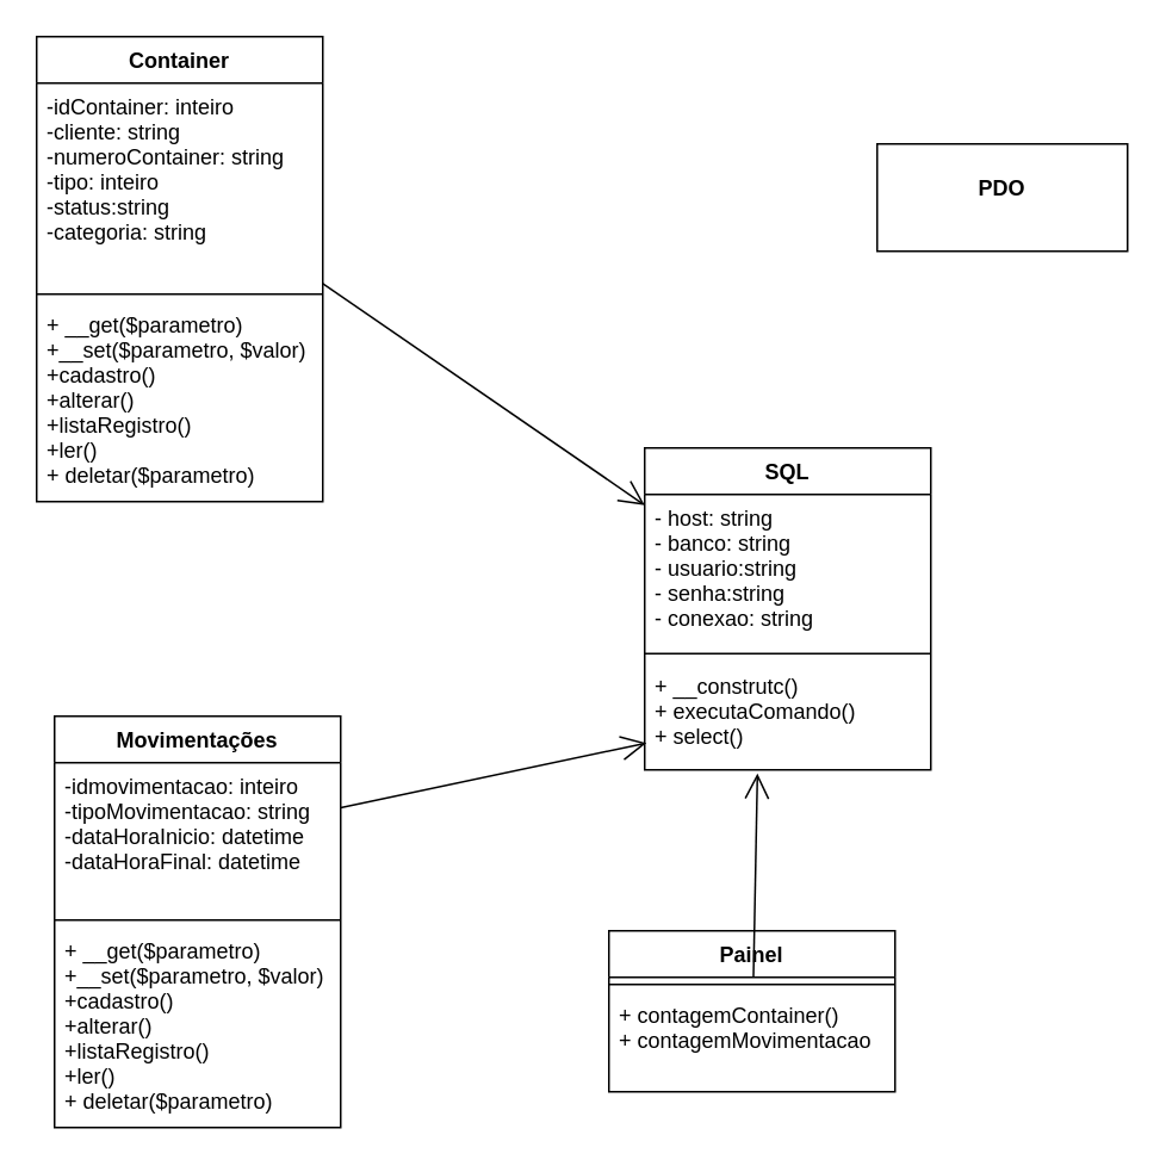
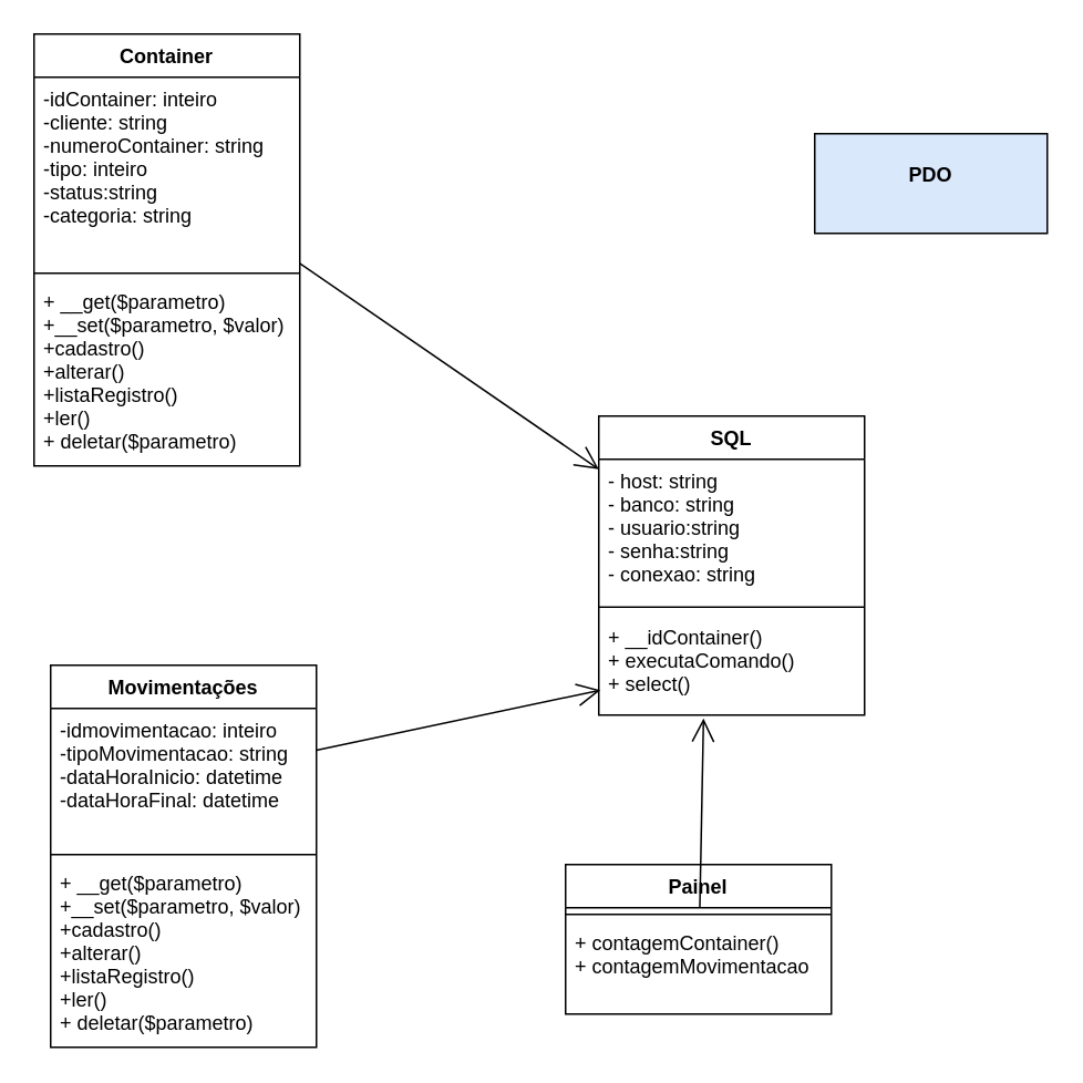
- <mxCell id="11" value="&lt;p style=&quot;margin: 0px ; margin-top: 4px ; text-align: center&quot;&gt;&lt;br&gt;&lt;b&gt;PDO&lt;/b&gt;&lt;/p&gt;" style="verticalAlign=top;align=left;overflow=fill;fontSize=12;fontFamily=Helvetica;html=1;" parent="1" vertex="1"><mxGeometry x="490" y="80" width="140" height="60" as="geometry" /></mxCell>
+ <mxCell id="11" value="&lt;p style=&quot;margin: 0px ; margin-top: 4px ; text-align: center&quot;&gt;&lt;br&gt;&lt;b&gt;PDO&lt;/b&gt;&lt;/p&gt;" style="verticalAlign=top;align=left;overflow=fill;fontSize=12;fontFamily=Helvetica;html=1;fillColor=#dae8fc;" parent="1" vertex="1"><mxGeometry x="490" y="80" width="140" height="60" as="geometry" /></mxCell>
- <mxCell id="9" value="+ __construtc()&#10;+ executaComando()&#10;+ select()&#10;" style="text;strokeColor=none;fillColor=none;align=left;verticalAlign=top;spacingLeft=4;spacingRight=4;overflow=hidden;rotatable=0;points=[[0,0.5],[1,0.5]];portConstraint=eastwest;" parent="6" vertex="1"><mxGeometry y="120" width="160" height="60" as="geometry" /></mxCell>
+ <mxCell id="9" value="+ __idContainer()&#10;+ executaComando()&#10;+ select()&#10;" style="text;strokeColor=none;fillColor=none;align=left;verticalAlign=top;spacingLeft=4;spacingRight=4;overflow=hidden;rotatable=0;points=[[0,0.5],[1,0.5]];portConstraint=eastwest;" parent="6" vertex="1"><mxGeometry y="120" width="160" height="60" as="geometry" /></mxCell>
